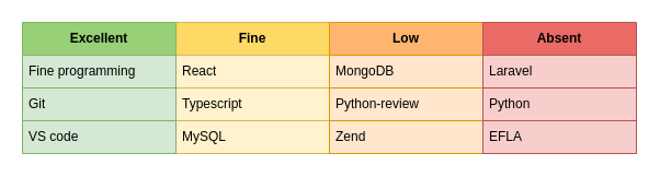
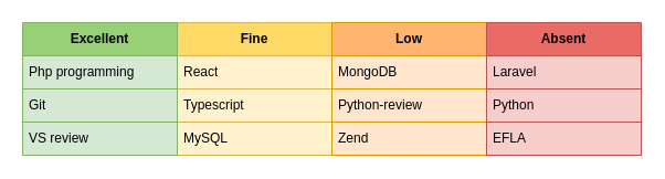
- <mxCell id="7" value="Fine programming" style="text;strokeColor=#82b366;fillColor=#d5e8d4;align=left;verticalAlign=middle;spacingLeft=4;spacingRight=4;overflow=hidden;points=[[0,0.5],[1,0.5]];portConstraint=eastwest;rotatable=0;whiteSpace=wrap;html=1;" vertex="1" parent="6"><mxGeometry y="30" width="140" height="30" as="geometry" /></mxCell>
+ <mxCell id="7" value="Php programming" style="text;strokeColor=#82b366;fillColor=#d5e8d4;align=left;verticalAlign=middle;spacingLeft=4;spacingRight=4;overflow=hidden;points=[[0,0.5],[1,0.5]];portConstraint=eastwest;rotatable=0;whiteSpace=wrap;html=1;" vertex="1" parent="6"><mxGeometry y="30" width="140" height="30" as="geometry" /></mxCell>
- <mxCell id="9" value="VS code" style="text;strokeColor=#82b366;fillColor=#d5e8d4;align=left;verticalAlign=middle;spacingLeft=4;spacingRight=4;overflow=hidden;points=[[0,0.5],[1,0.5]];portConstraint=eastwest;rotatable=0;whiteSpace=wrap;html=1;" vertex="1" parent="6"><mxGeometry y="90" width="140" height="30" as="geometry" /></mxCell>
+ <mxCell id="9" value="VS review" style="text;strokeColor=#82b366;fillColor=#d5e8d4;align=left;verticalAlign=middle;spacingLeft=4;spacingRight=4;overflow=hidden;points=[[0,0.5],[1,0.5]];portConstraint=eastwest;rotatable=0;whiteSpace=wrap;html=1;" vertex="1" parent="6"><mxGeometry y="90" width="140" height="30" as="geometry" /></mxCell>
